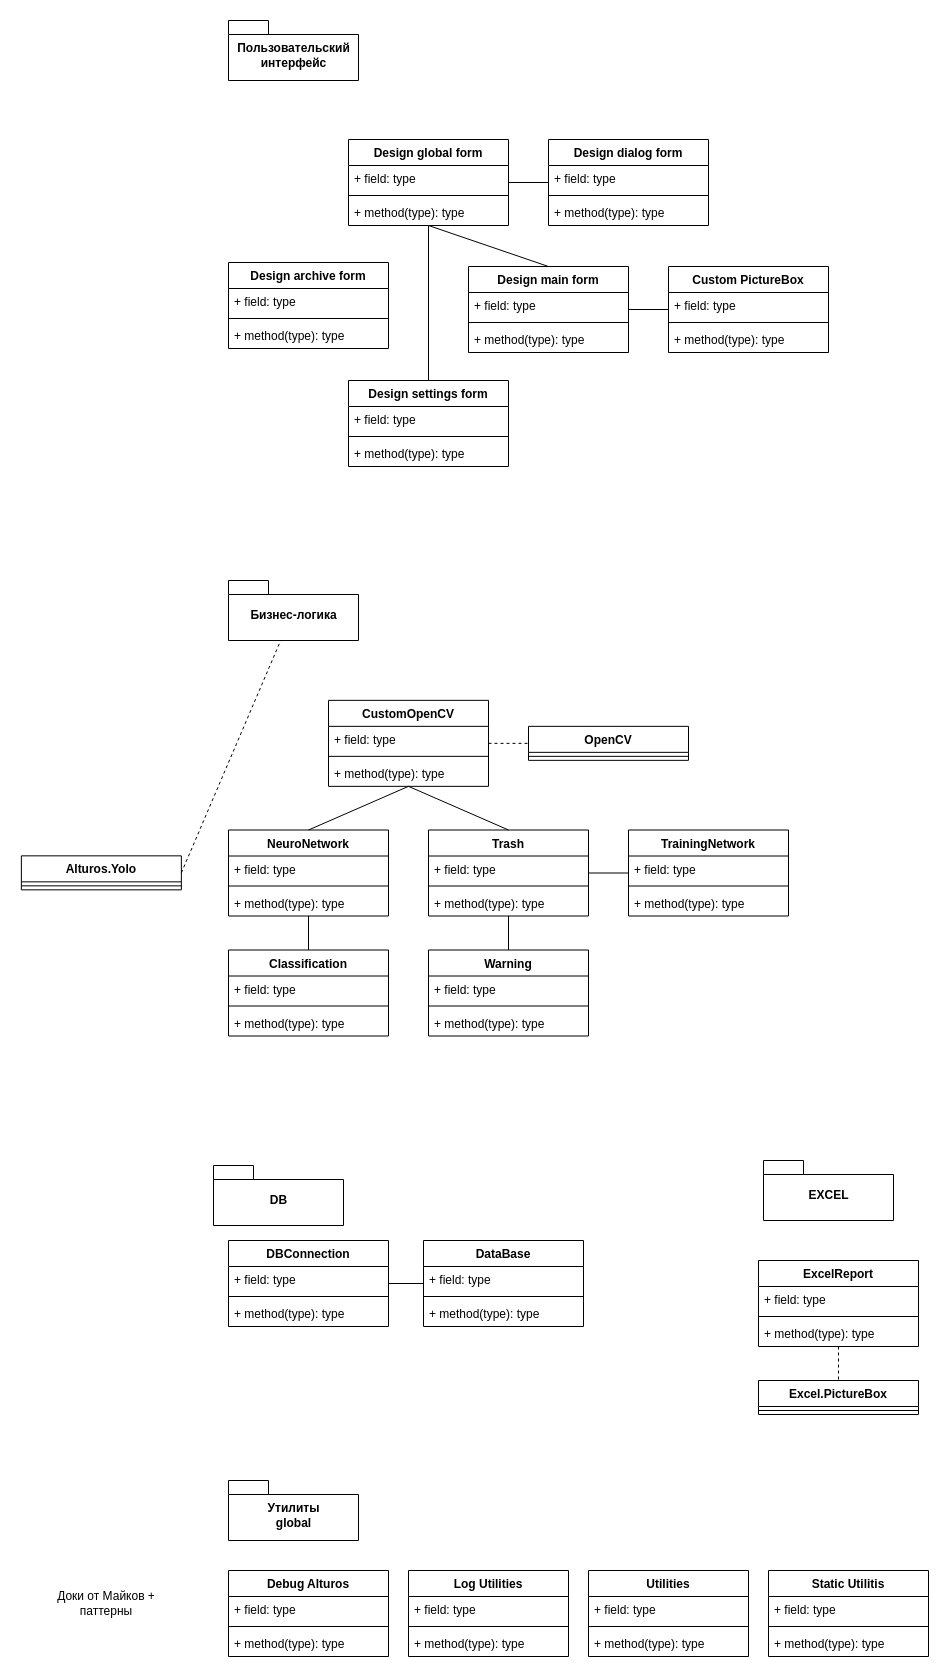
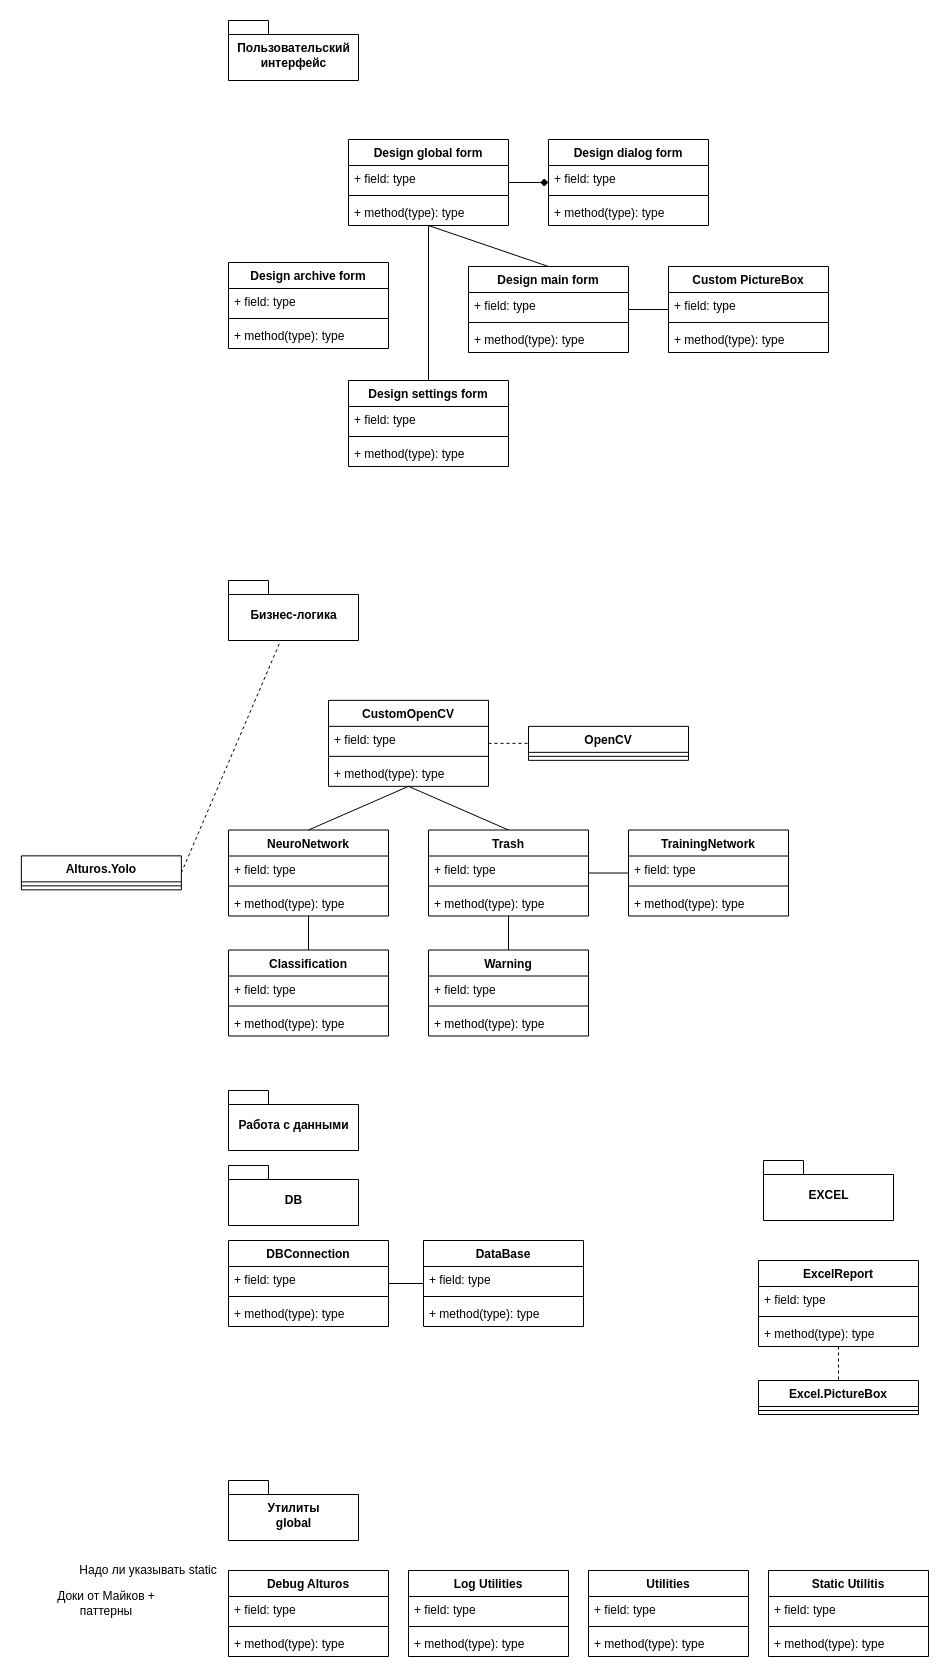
- <mxCell id="87" value="" style="endArrow=none;html=1;entryX=0;entryY=0.5;entryDx=0;entryDy=0;exitX=1;exitY=0.5;exitDx=0;exitDy=0;" edge="1" parent="1" source="2" target="82"><mxGeometry width="50" height="50" relative="1" as="geometry"><mxPoint x="538" y="250" as="sourcePoint" /><mxPoint x="588" y="200" as="targetPoint" /></mxGeometry></mxCell>
+ <mxCell id="87" value="" style="endArrow=diamond;html=1;entryX=0;entryY=0.5;entryDx=0;entryDy=0;exitX=1;exitY=0.5;exitDx=0;exitDy=0;" edge="1" parent="1" source="2" target="82"><mxGeometry width="50" height="50" relative="1" as="geometry"><mxPoint x="538" y="250" as="sourcePoint" /><mxPoint x="588" y="200" as="targetPoint" /></mxGeometry></mxCell>
+ <mxCell id="22" value="Работа с данными" style="shape=folder;fontStyle=1;spacingTop=10;tabWidth=40;tabHeight=14;tabPosition=left;html=1;" parent="1" vertex="1"><mxGeometry x="228" y="1090" width="130" height="60" as="geometry" /></mxCell>
- <mxCell id="101" value="DB" style="shape=folder;fontStyle=1;spacingTop=10;tabWidth=40;tabHeight=14;tabPosition=left;html=1;" vertex="1" parent="1"><mxGeometry x="213" y="1165" width="130" height="60" as="geometry" /></mxCell>
+ <mxCell id="101" value="DB" style="shape=folder;fontStyle=1;spacingTop=10;tabWidth=40;tabHeight=14;tabPosition=left;html=1;" vertex="1" parent="1"><mxGeometry x="228" y="1165" width="130" height="60" as="geometry" /></mxCell>
+ <mxCell id="103" value="Надо ли указывать static" style="text;html=1;strokeColor=none;fillColor=none;align=center;verticalAlign=middle;whiteSpace=wrap;rounded=0;" vertex="1" parent="1"><mxGeometry x="68" y="1560" width="160" height="20" as="geometry" /></mxCell>
